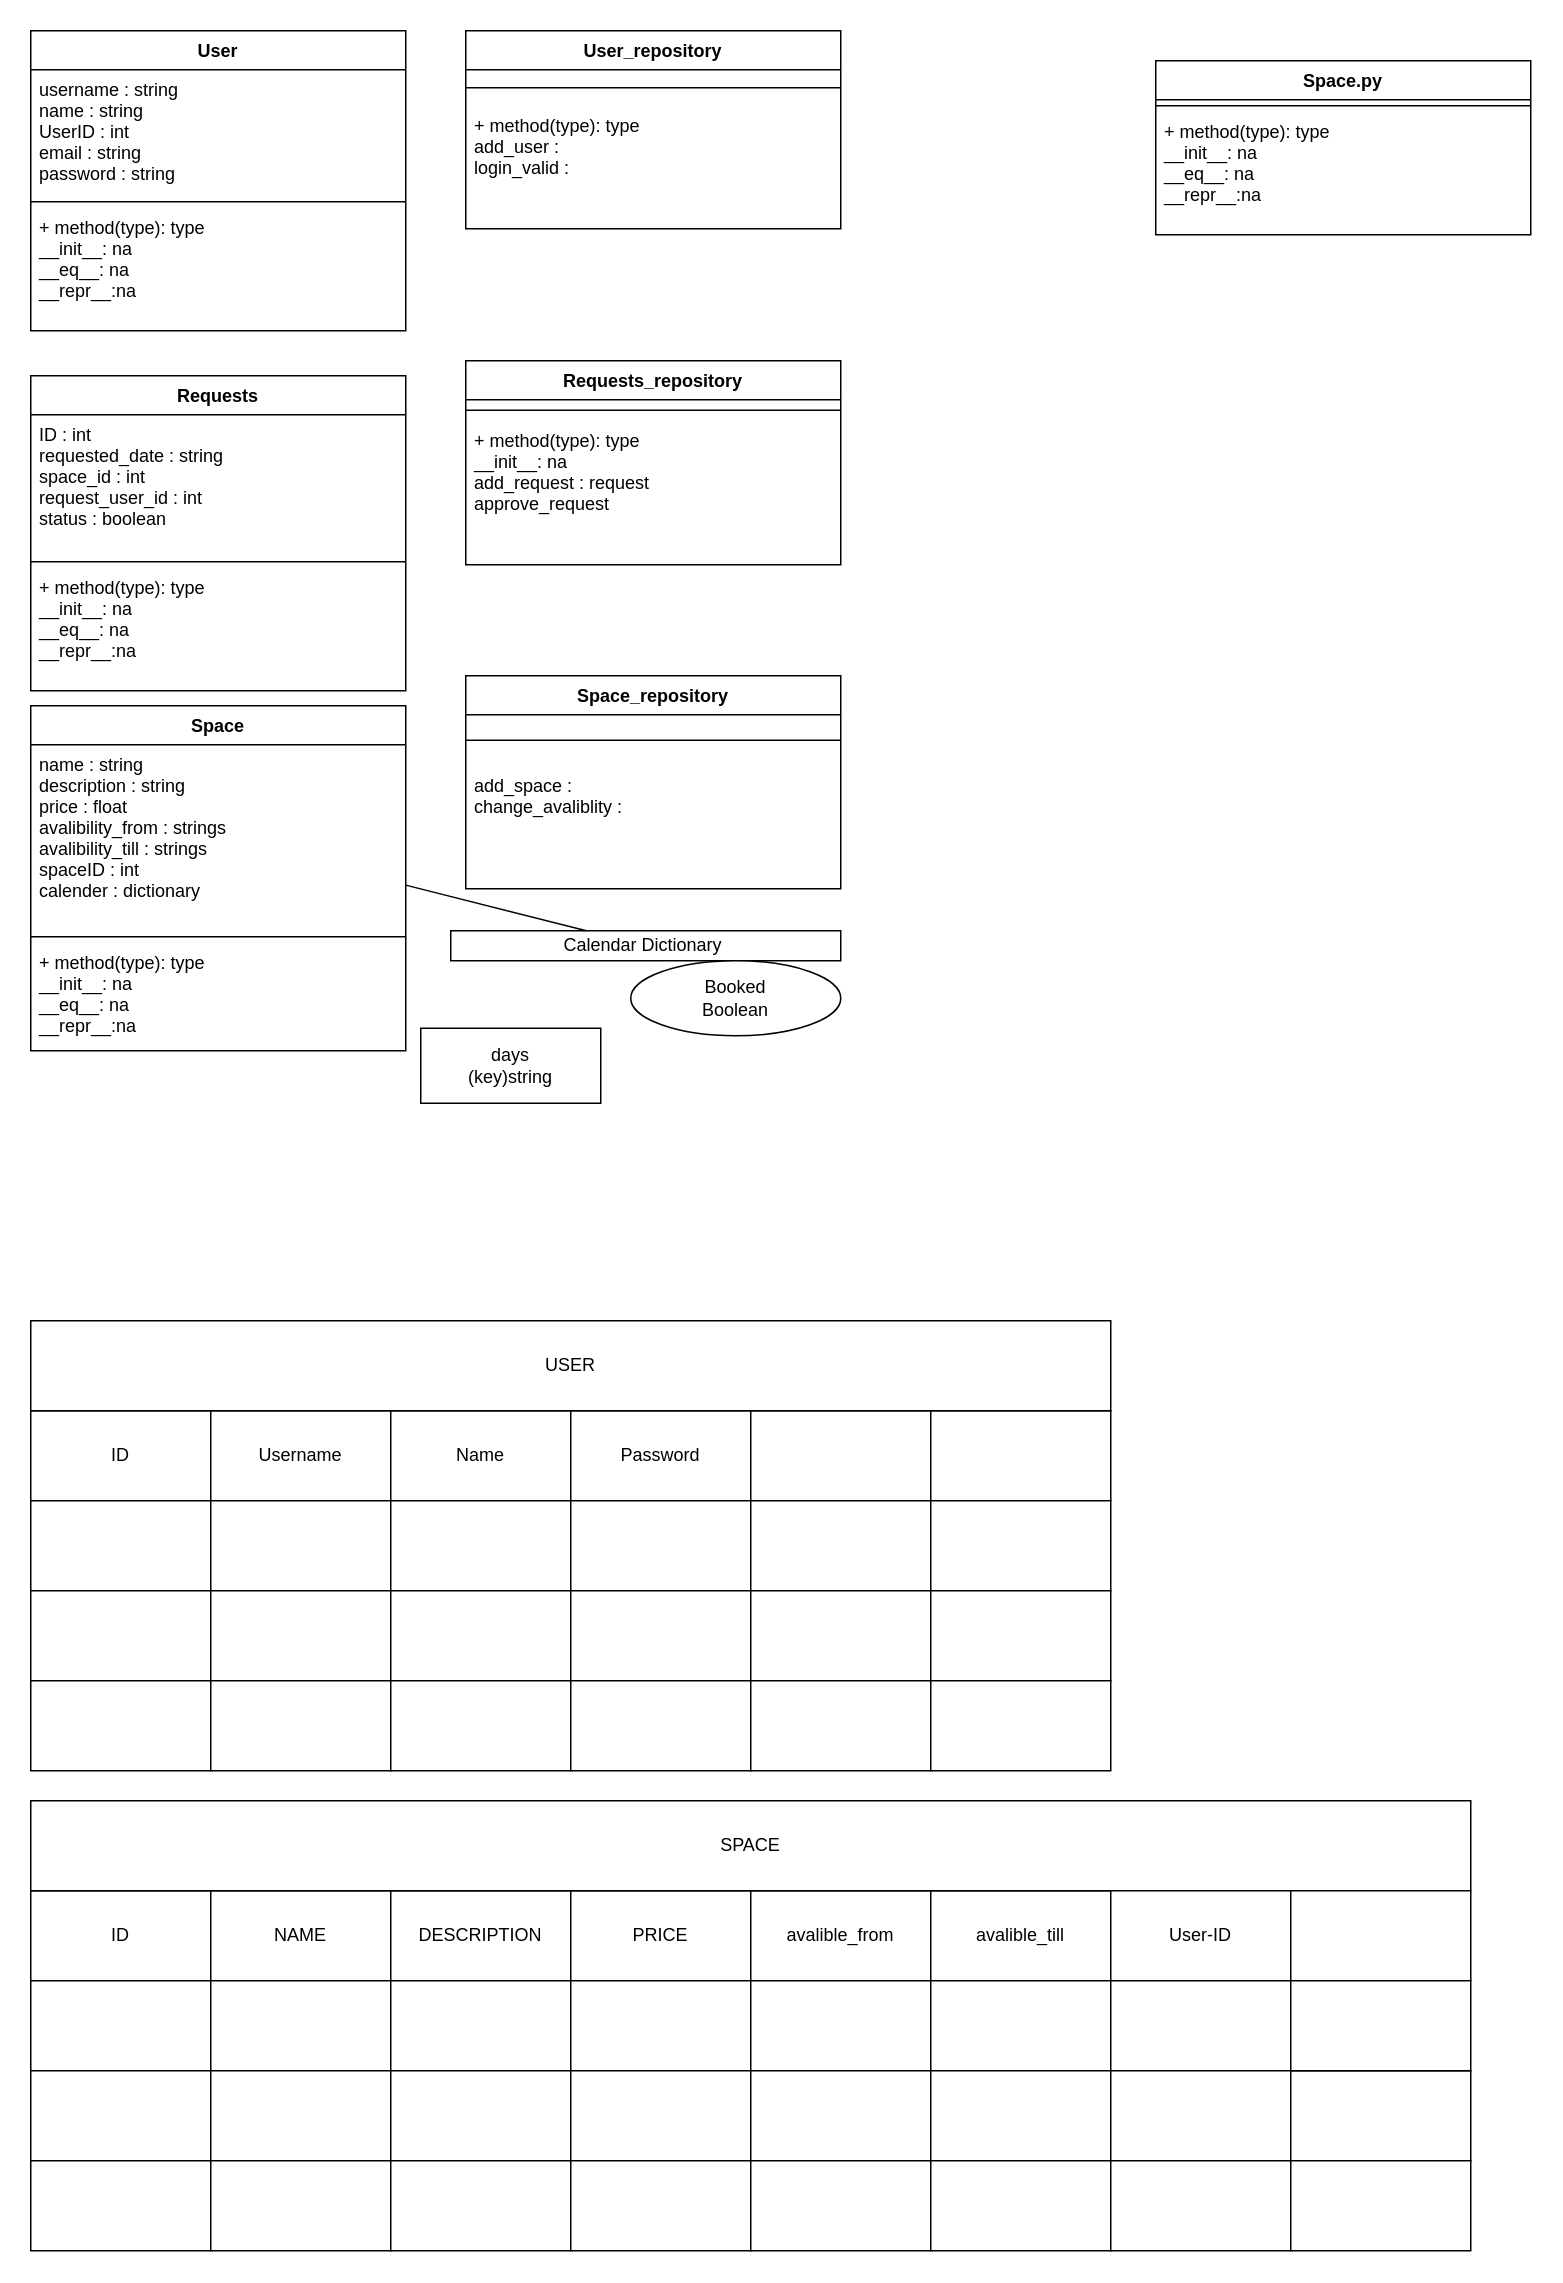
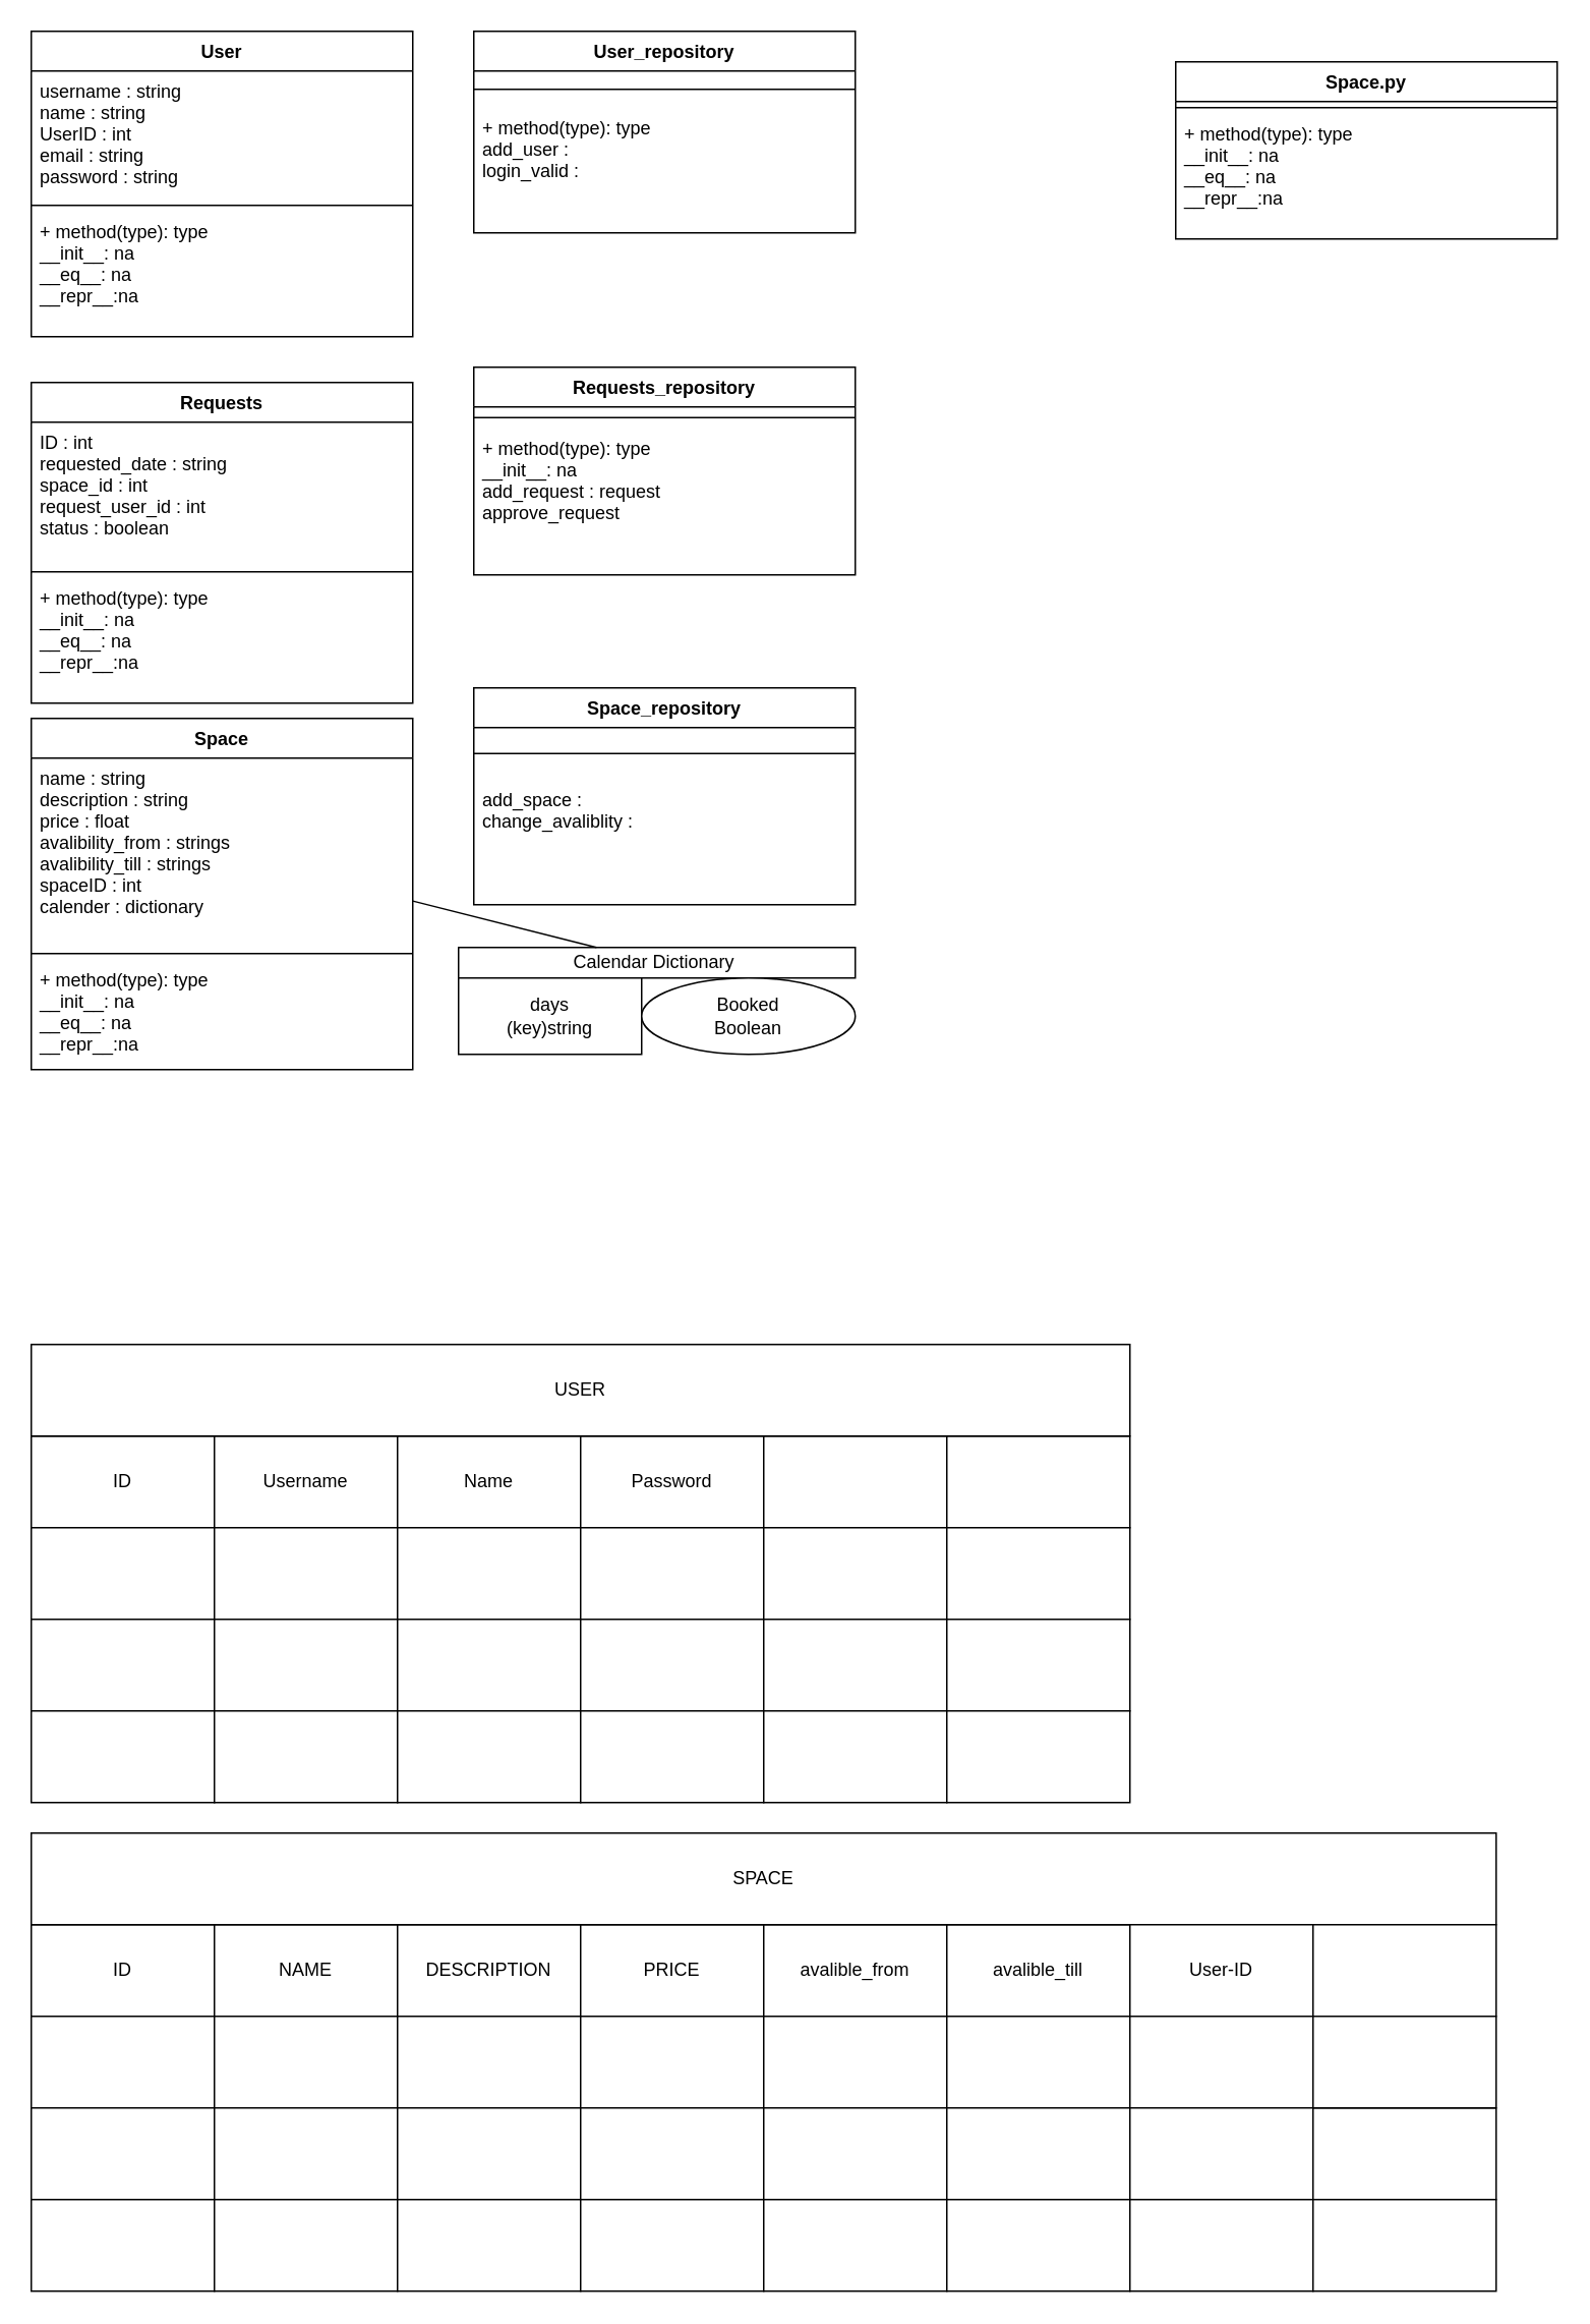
- <mxCell id="89" value="days&lt;br&gt;(key)string" style="rounded=0;whiteSpace=wrap;html=1;" vertex="1" parent="1"><mxGeometry x="280" y="685" width="120" height="50" as="geometry" /></mxCell>
+ <mxCell id="89" value="days&lt;br&gt;(key)string" style="rounded=0;whiteSpace=wrap;html=1;" vertex="1" parent="1"><mxGeometry x="300" y="640" width="120" height="50" as="geometry" /></mxCell>
